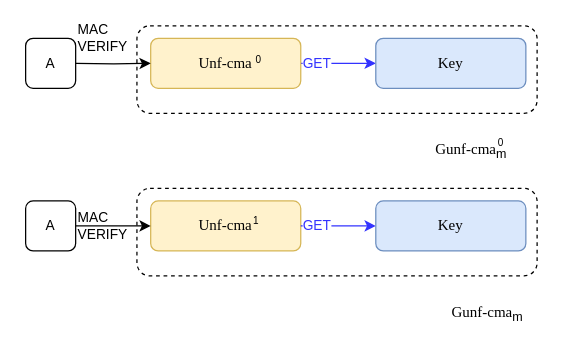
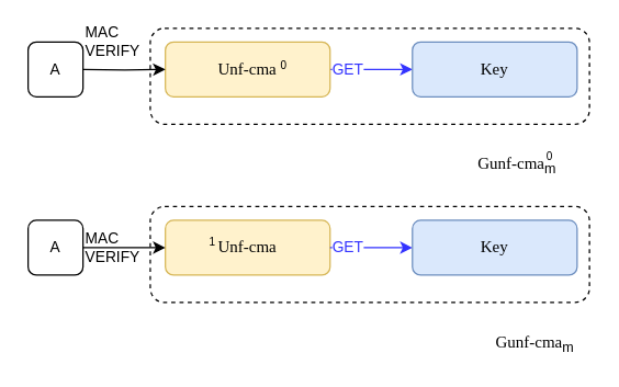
- <mxCell id="12" value="&lt;font style=&quot;font-size: 8px;&quot;&gt;1&lt;/font&gt;" style="text;html=1;align=center;verticalAlign=middle;resizable=0;points=[];;autosize=1;labelBackgroundColor=none;" parent="1" vertex="1"><mxGeometry x="194" y="165" width="20" height="20" as="geometry" /></mxCell>
+ <mxCell id="12" value="&lt;font style=&quot;font-size: 8px;&quot;&gt;1&lt;/font&gt;" style="text;html=1;align=center;verticalAlign=middle;resizable=0;points=[];;autosize=1;labelBackgroundColor=none;" parent="1" vertex="1"><mxGeometry x="144" y="165" width="20" height="20" as="geometry" /></mxCell>
